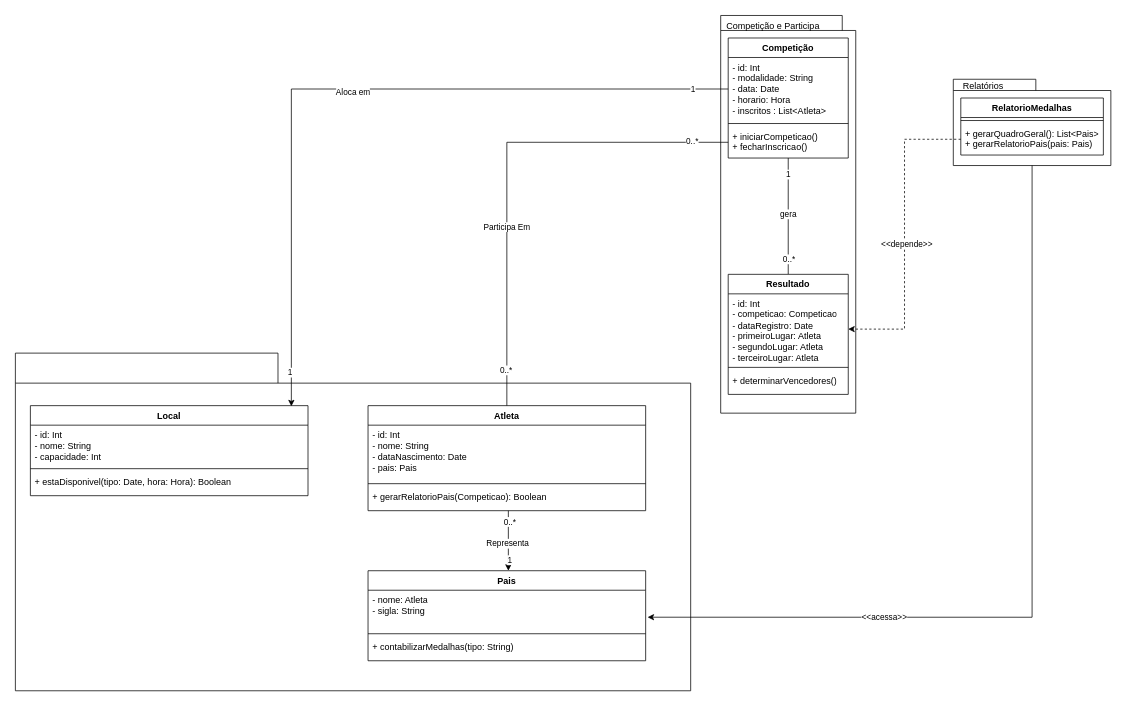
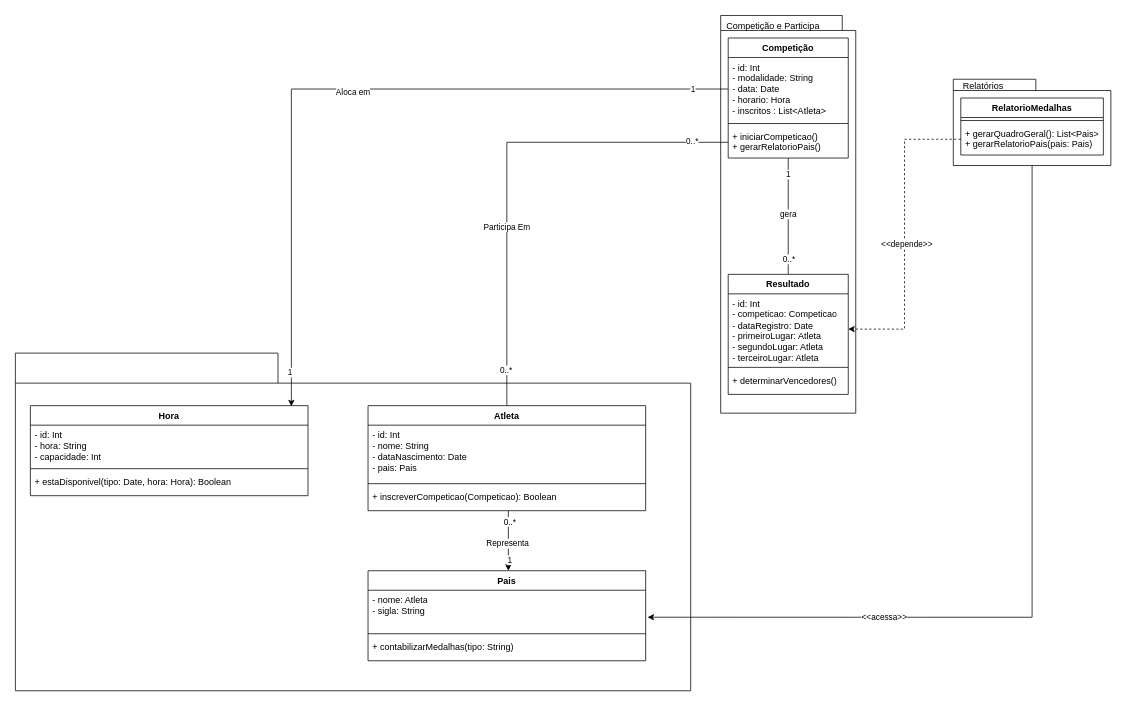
- <mxCell id="10" value="+ iniciarCompeticao()&lt;div&gt;+ fecharInscricao()&lt;/div&gt;" style="text;strokeColor=none;fillColor=none;align=left;verticalAlign=top;spacingLeft=4;spacingRight=4;overflow=hidden;rotatable=0;points=[[0,0.5],[1,0.5]];portConstraint=eastwest;whiteSpace=wrap;html=1;" vertex="1" parent="7"><mxGeometry y="118" width="160" height="42" as="geometry" /></mxCell>
+ <mxCell id="10" value="+ iniciarCompeticao()&lt;div&gt;+ gerarRelatorioPais()&lt;/div&gt;" style="text;strokeColor=none;fillColor=none;align=left;verticalAlign=top;spacingLeft=4;spacingRight=4;overflow=hidden;rotatable=0;points=[[0,0.5],[1,0.5]];portConstraint=eastwest;whiteSpace=wrap;html=1;" vertex="1" parent="7"><mxGeometry y="118" width="160" height="42" as="geometry" /></mxCell>
- <mxCell id="22" value="Local" style="swimlane;fontStyle=1;align=center;verticalAlign=top;childLayout=stackLayout;horizontal=1;startSize=26;horizontalStack=0;resizeParent=1;resizeParentMax=0;resizeLast=0;collapsible=1;marginBottom=0;whiteSpace=wrap;html=1;" vertex="1" parent="1"><mxGeometry x="40" y="540" width="370" height="120" as="geometry" /></mxCell>
+ <mxCell id="22" value="Hora" style="swimlane;fontStyle=1;align=center;verticalAlign=top;childLayout=stackLayout;horizontal=1;startSize=26;horizontalStack=0;resizeParent=1;resizeParentMax=0;resizeLast=0;collapsible=1;marginBottom=0;whiteSpace=wrap;html=1;" vertex="1" parent="1"><mxGeometry x="40" y="540" width="370" height="120" as="geometry" /></mxCell>
- <mxCell id="23" value="- id: Int&lt;div&gt;- nome: String&lt;/div&gt;&lt;div&gt;- capacidade: Int&lt;/div&gt;" style="text;strokeColor=none;fillColor=none;align=left;verticalAlign=top;spacingLeft=4;spacingRight=4;overflow=hidden;rotatable=0;points=[[0,0.5],[1,0.5]];portConstraint=eastwest;whiteSpace=wrap;html=1;" vertex="1" parent="22"><mxGeometry y="26" width="370" height="54" as="geometry" /></mxCell>
+ <mxCell id="23" value="- id: Int&lt;div&gt;- hora: String&lt;/div&gt;&lt;div&gt;- capacidade: Int&lt;/div&gt;" style="text;strokeColor=none;fillColor=none;align=left;verticalAlign=top;spacingLeft=4;spacingRight=4;overflow=hidden;rotatable=0;points=[[0,0.5],[1,0.5]];portConstraint=eastwest;whiteSpace=wrap;html=1;" vertex="1" parent="22"><mxGeometry y="26" width="370" height="54" as="geometry" /></mxCell>
- <mxCell id="33" value="+ gerarRelatorioPais(Competicao): Boolean" style="text;strokeColor=none;fillColor=none;align=left;verticalAlign=top;spacingLeft=4;spacingRight=4;overflow=hidden;rotatable=0;points=[[0,0.5],[1,0.5]];portConstraint=eastwest;whiteSpace=wrap;html=1;" vertex="1" parent="30"><mxGeometry y="108" width="370" height="32" as="geometry" /></mxCell>
+ <mxCell id="33" value="+ inscreverCompeticao(Competicao): Boolean" style="text;strokeColor=none;fillColor=none;align=left;verticalAlign=top;spacingLeft=4;spacingRight=4;overflow=hidden;rotatable=0;points=[[0,0.5],[1,0.5]];portConstraint=eastwest;whiteSpace=wrap;html=1;" vertex="1" parent="30"><mxGeometry y="108" width="370" height="32" as="geometry" /></mxCell>
